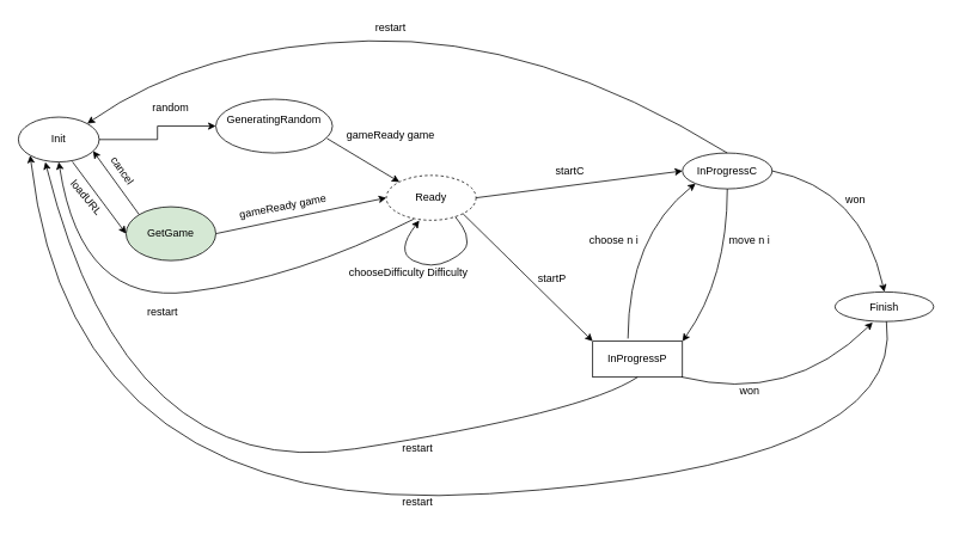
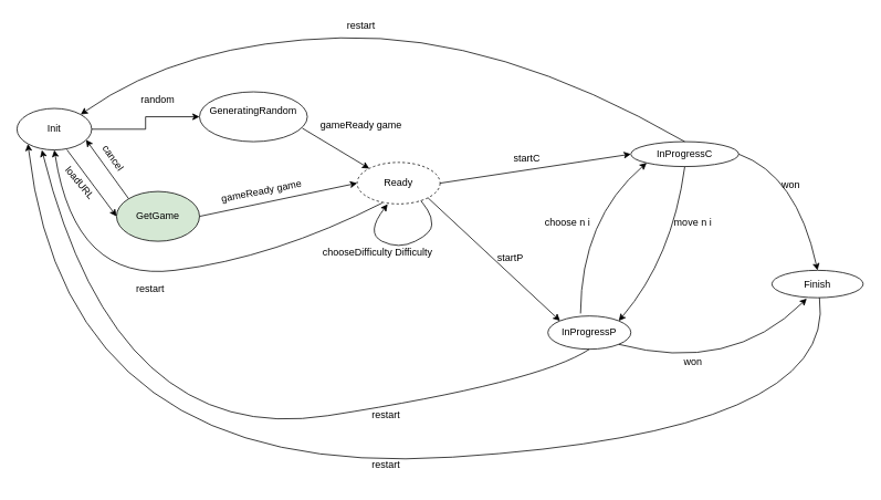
- <mxCell id="20" value="InProgressC" style="ellipse;whiteSpace=wrap;html=1;" vertex="1" parent="1"><mxGeometry x="760" y="170" width="100" height="40" as="geometry" /></mxCell>
+ <mxCell id="20" value="InProgressC" style="ellipse;whiteSpace=wrap;html=1;" vertex="1" parent="1"><mxGeometry x="760" y="170" width="130" height="30" as="geometry" /></mxCell>
- <mxCell id="21" value="InProgressP" style="whiteSpace=wrap;html=1;rounded=0;" vertex="1" parent="1"><mxGeometry x="660" y="380" width="100" height="40" as="geometry" /></mxCell>
+ <mxCell id="21" value="InProgressP" style="ellipse;whiteSpace=wrap;html=1;" vertex="1" parent="1"><mxGeometry x="660" y="380" width="100" height="40" as="geometry" /></mxCell>
